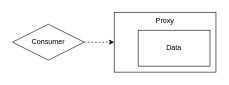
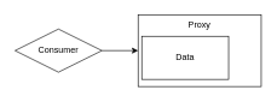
- <mxCell id="2" style="edgeStyle=orthogonalEdgeStyle;rounded=0;orthogonalLoop=1;jettySize=auto;html=1;exitX=1;exitY=0.5;exitDx=0;exitDy=0;entryX=0;entryY=0.5;entryDx=0;entryDy=0;dashed=1;" edge="1" parent="1" source="3" target="4"><mxGeometry relative="1" as="geometry" /></mxCell>
+ <mxCell id="2" style="edgeStyle=orthogonalEdgeStyle;rounded=0;orthogonalLoop=1;jettySize=auto;html=1;exitX=1;exitY=0.5;exitDx=0;exitDy=0;entryX=0;entryY=0.5;entryDx=0;entryDy=0;" edge="1" parent="1" source="3" target="4"><mxGeometry relative="1" as="geometry" /></mxCell>
- <mxCell id="5" value="Data" style="rounded=0;whiteSpace=wrap;html=1;" vertex="1" parent="1"><mxGeometry x="230" y="50" width="120" height="60" as="geometry" /></mxCell>
+ <mxCell id="5" value="Data" style="rounded=0;whiteSpace=wrap;html=1;" vertex="1" parent="1"><mxGeometry x="195" y="50" width="120" height="60" as="geometry" /></mxCell>
